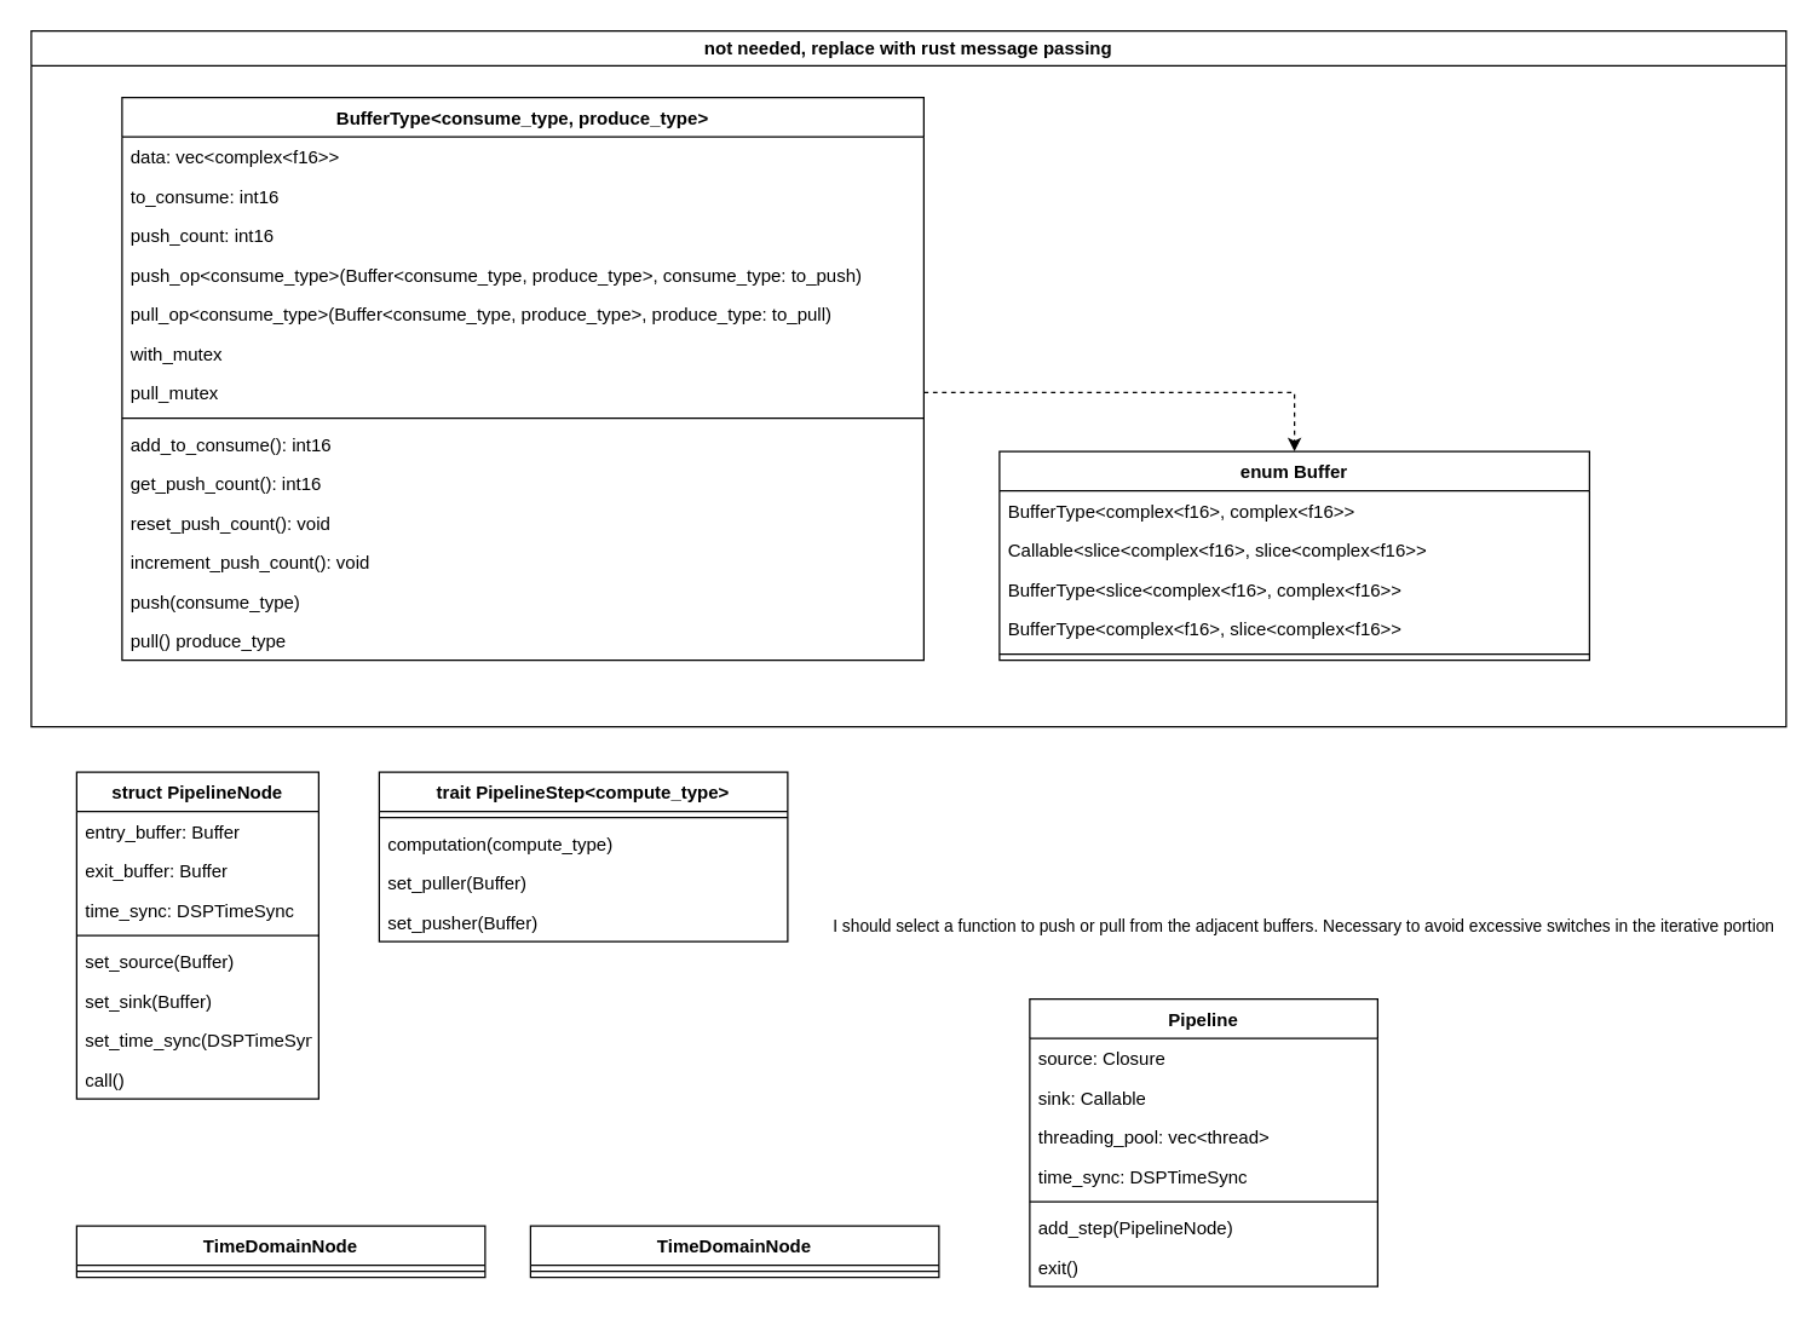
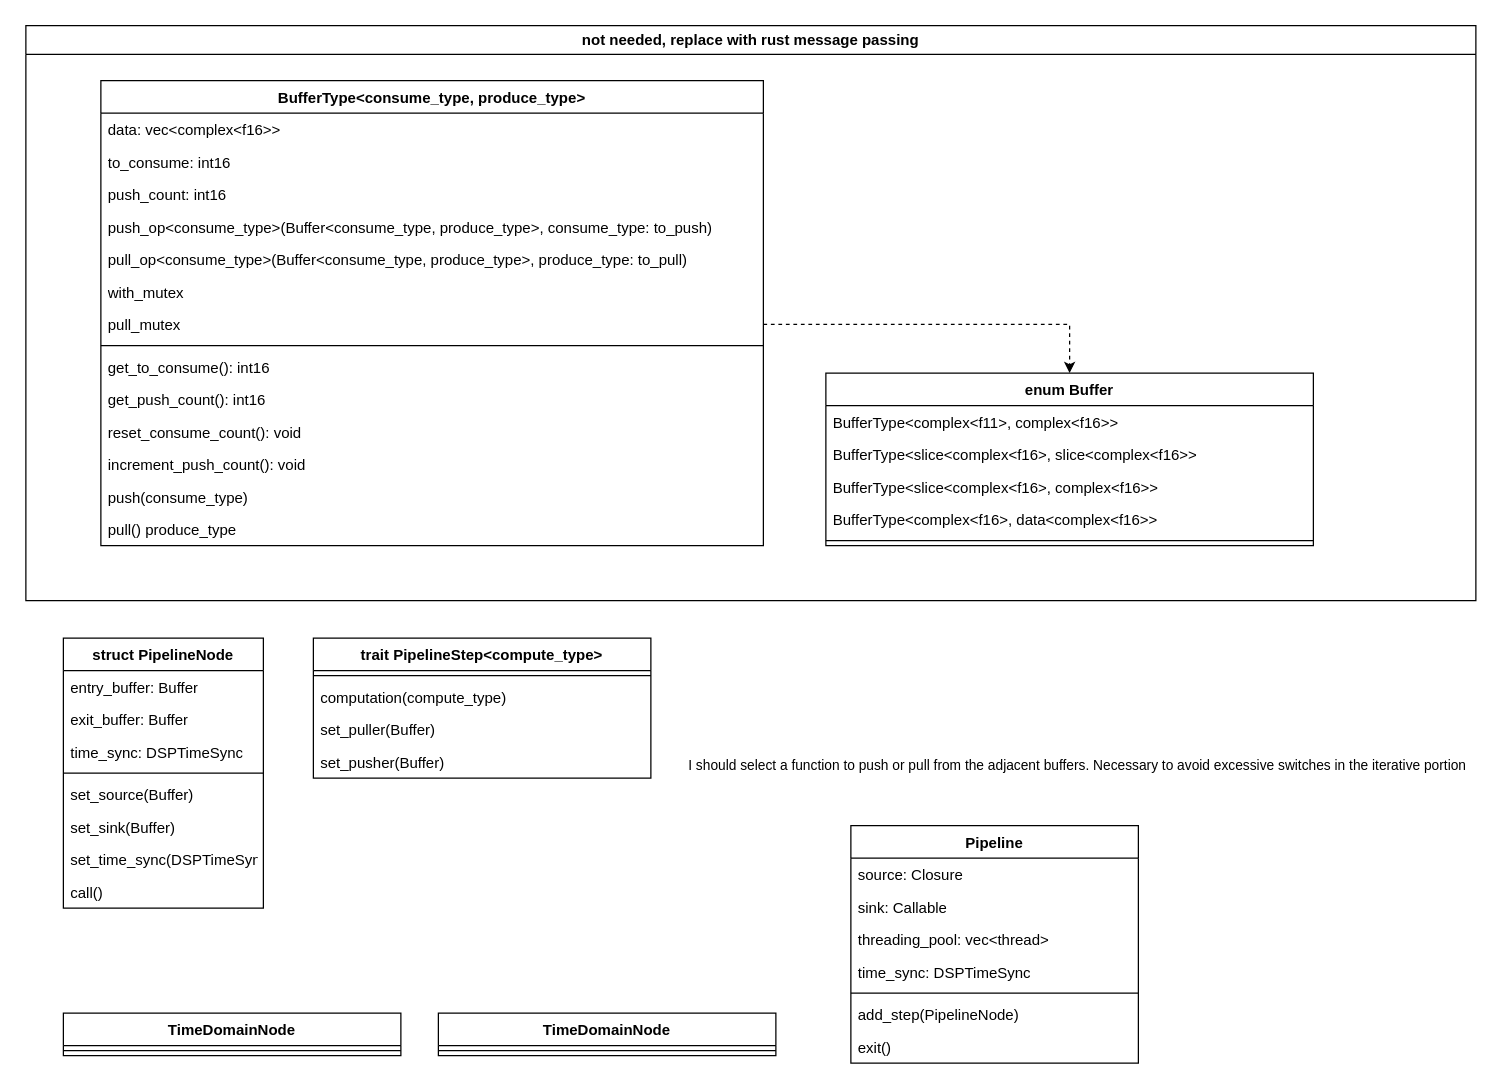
- <mxCell id="47" value="add_to_consume(): int16" style="text;strokeColor=none;fillColor=none;align=left;verticalAlign=top;spacingLeft=4;spacingRight=4;overflow=hidden;rotatable=0;points=[[0,0.5],[1,0.5]];portConstraint=eastwest;whiteSpace=wrap;html=1;" parent="38" vertex="1"><mxGeometry y="216" width="530" height="26" as="geometry" /></mxCell>
+ <mxCell id="47" value="get_to_consume(): int16" style="text;strokeColor=none;fillColor=none;align=left;verticalAlign=top;spacingLeft=4;spacingRight=4;overflow=hidden;rotatable=0;points=[[0,0.5],[1,0.5]];portConstraint=eastwest;whiteSpace=wrap;html=1;" parent="38" vertex="1"><mxGeometry y="216" width="530" height="26" as="geometry" /></mxCell>
- <mxCell id="32" value="BufferType&amp;lt;complex&amp;lt;f16&amp;gt;, complex&amp;lt;f16&amp;gt;&amp;gt;" style="text;strokeColor=none;fillColor=none;align=left;verticalAlign=top;spacingLeft=4;spacingRight=4;overflow=hidden;rotatable=0;points=[[0,0.5],[1,0.5]];portConstraint=eastwest;whiteSpace=wrap;html=1;" parent="31" vertex="1"><mxGeometry y="26" width="390" height="26" as="geometry" /></mxCell>
+ <mxCell id="32" value="BufferType&amp;lt;complex&amp;lt;f11&amp;gt;, complex&amp;lt;f16&amp;gt;&amp;gt;" style="text;strokeColor=none;fillColor=none;align=left;verticalAlign=top;spacingLeft=4;spacingRight=4;overflow=hidden;rotatable=0;points=[[0,0.5],[1,0.5]];portConstraint=eastwest;whiteSpace=wrap;html=1;" parent="31" vertex="1"><mxGeometry y="26" width="390" height="26" as="geometry" /></mxCell>
- <mxCell id="49" value="reset_push_count(): void&lt;div&gt;&lt;br&gt;&lt;/div&gt;" style="text;strokeColor=none;fillColor=none;align=left;verticalAlign=top;spacingLeft=4;spacingRight=4;overflow=hidden;rotatable=0;points=[[0,0.5],[1,0.5]];portConstraint=eastwest;whiteSpace=wrap;html=1;" parent="38" vertex="1"><mxGeometry y="268" width="530" height="26" as="geometry" /></mxCell>
+ <mxCell id="49" value="reset_consume_count(): void&lt;div&gt;&lt;br&gt;&lt;/div&gt;" style="text;strokeColor=none;fillColor=none;align=left;verticalAlign=top;spacingLeft=4;spacingRight=4;overflow=hidden;rotatable=0;points=[[0,0.5],[1,0.5]];portConstraint=eastwest;whiteSpace=wrap;html=1;" parent="38" vertex="1"><mxGeometry y="268" width="530" height="26" as="geometry" /></mxCell>
- <mxCell id="33" value="Callable&amp;lt;slice&amp;lt;complex&amp;lt;f16&amp;gt;, slice&amp;lt;complex&amp;lt;f16&amp;gt;&amp;gt;" style="text;strokeColor=none;fillColor=none;align=left;verticalAlign=top;spacingLeft=4;spacingRight=4;overflow=hidden;rotatable=0;points=[[0,0.5],[1,0.5]];portConstraint=eastwest;whiteSpace=wrap;html=1;" parent="31" vertex="1"><mxGeometry y="52" width="390" height="26" as="geometry" /></mxCell>
+ <mxCell id="33" value="BufferType&amp;lt;slice&amp;lt;complex&amp;lt;f16&amp;gt;, slice&amp;lt;complex&amp;lt;f16&amp;gt;&amp;gt;" style="text;strokeColor=none;fillColor=none;align=left;verticalAlign=top;spacingLeft=4;spacingRight=4;overflow=hidden;rotatable=0;points=[[0,0.5],[1,0.5]];portConstraint=eastwest;whiteSpace=wrap;html=1;" parent="31" vertex="1"><mxGeometry y="52" width="390" height="26" as="geometry" /></mxCell>
- <mxCell id="35" value="BufferType&amp;lt;complex&amp;lt;f16&amp;gt;, slice&amp;lt;complex&amp;lt;f16&amp;gt;&amp;gt;" style="text;strokeColor=none;fillColor=none;align=left;verticalAlign=top;spacingLeft=4;spacingRight=4;overflow=hidden;rotatable=0;points=[[0,0.5],[1,0.5]];portConstraint=eastwest;whiteSpace=wrap;html=1;" parent="31" vertex="1"><mxGeometry y="104" width="390" height="26" as="geometry" /></mxCell>
+ <mxCell id="35" value="BufferType&amp;lt;complex&amp;lt;f16&amp;gt;, data&amp;lt;complex&amp;lt;f16&amp;gt;&amp;gt;" style="text;strokeColor=none;fillColor=none;align=left;verticalAlign=top;spacingLeft=4;spacingRight=4;overflow=hidden;rotatable=0;points=[[0,0.5],[1,0.5]];portConstraint=eastwest;whiteSpace=wrap;html=1;" parent="31" vertex="1"><mxGeometry y="104" width="390" height="26" as="geometry" /></mxCell>
